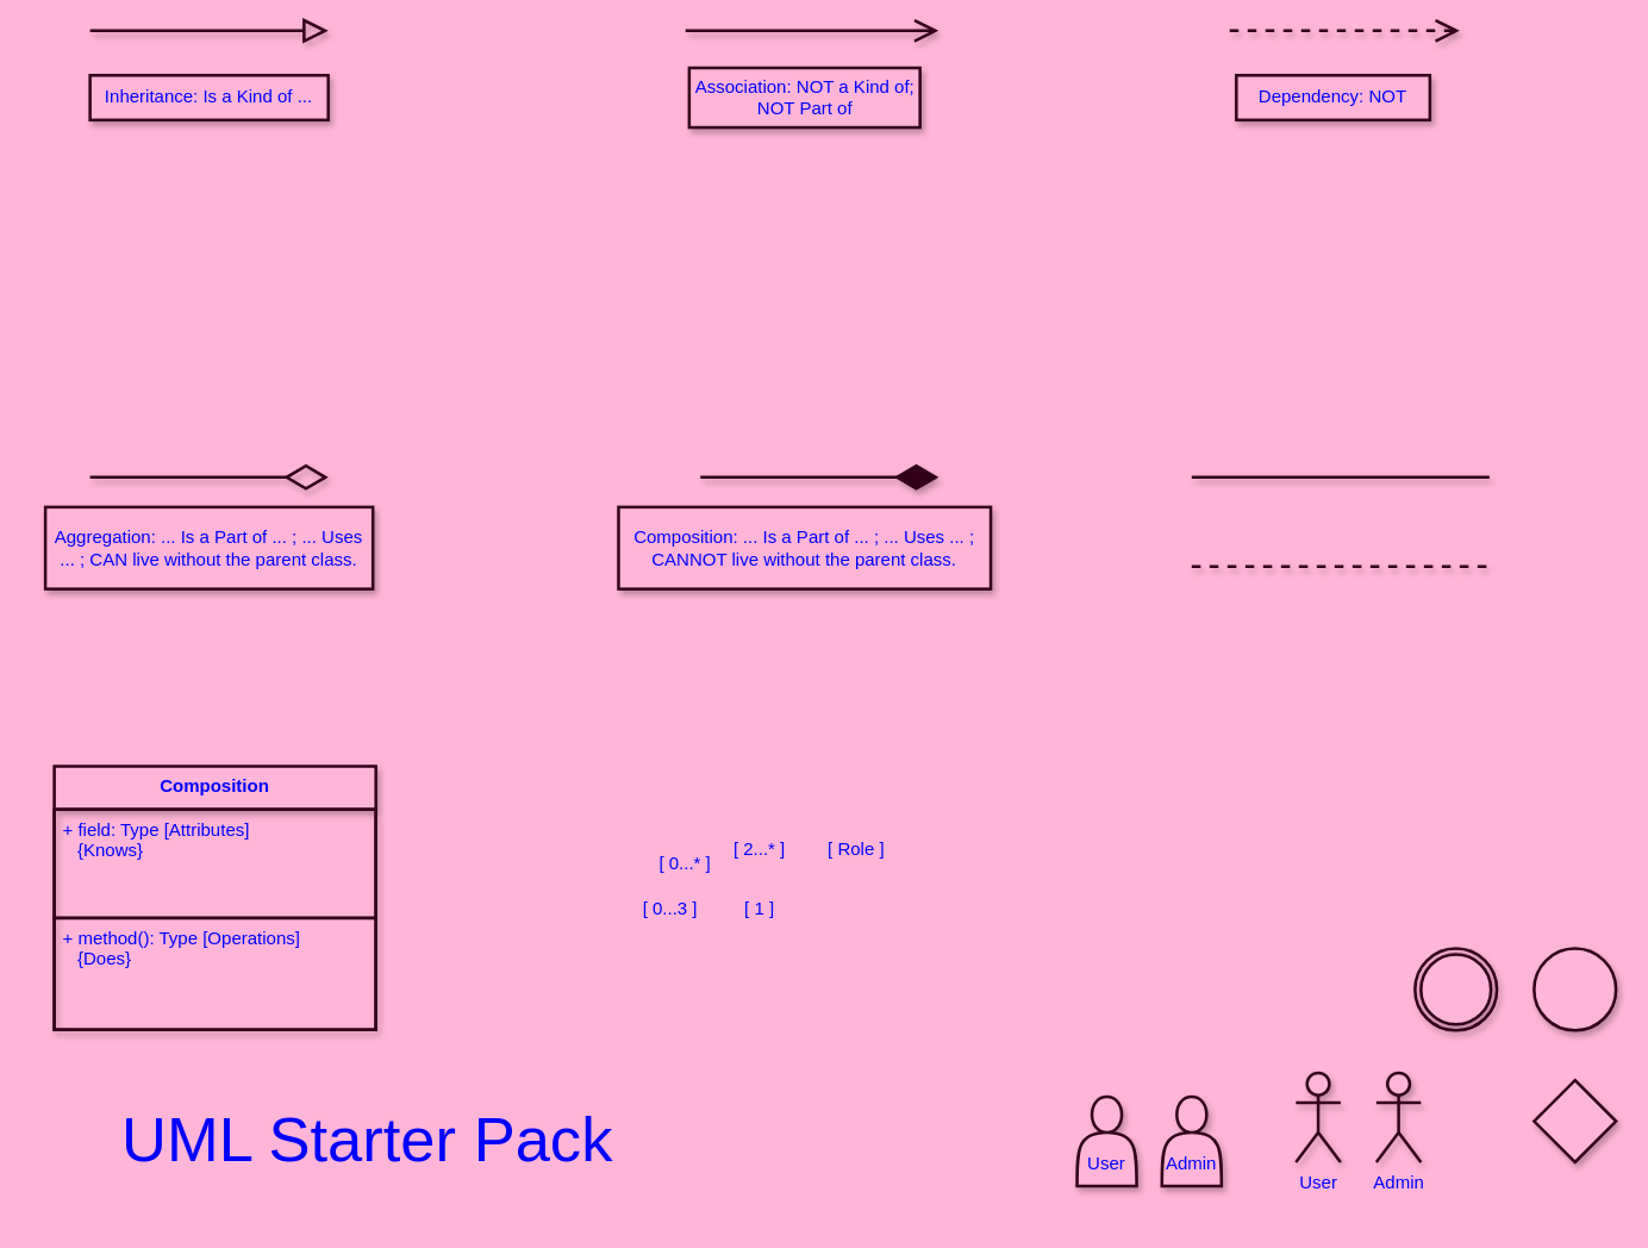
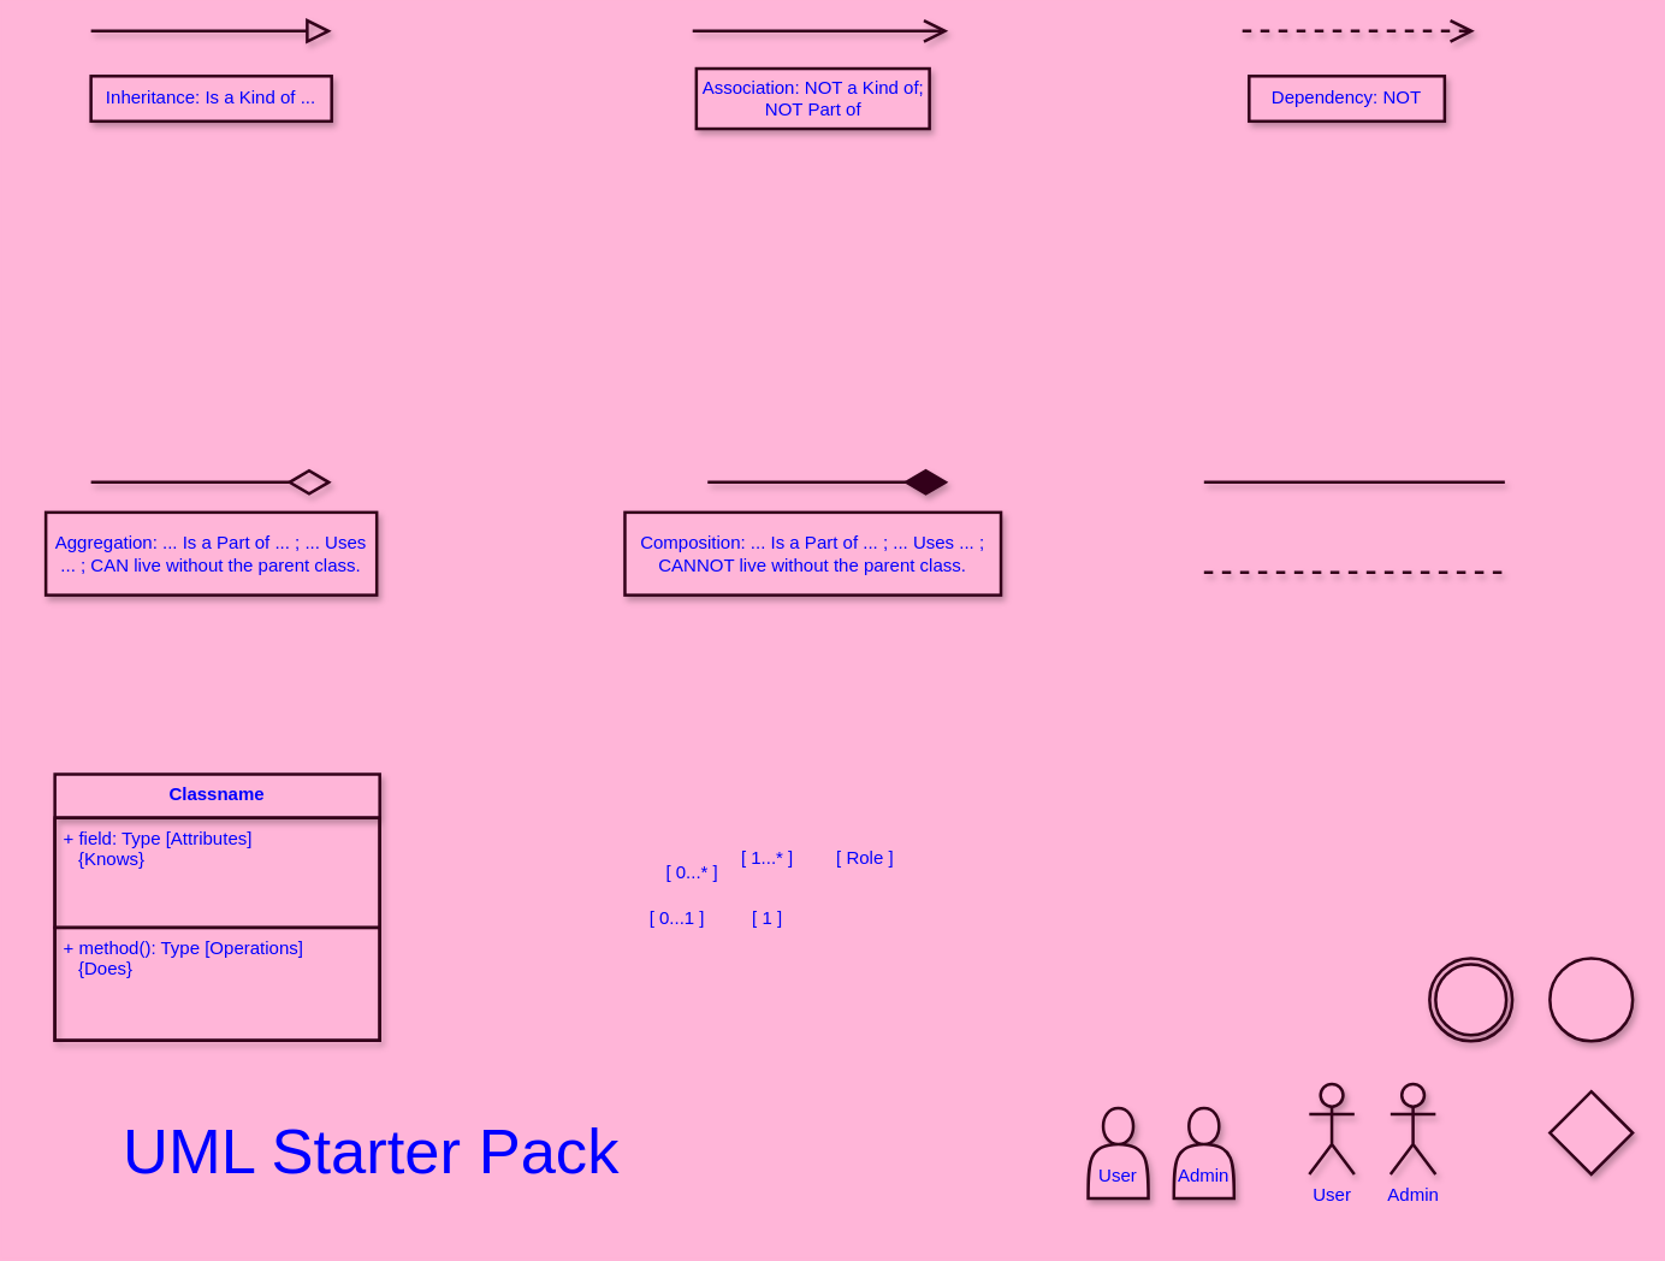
- <mxCell id="18" value="Composition" style="swimlane;fontStyle=1;align=center;verticalAlign=top;childLayout=stackLayout;horizontal=1;startSize=29;horizontalStack=0;resizeParent=1;resizeParentMax=0;resizeLast=0;collapsible=1;marginBottom=0;shadow=1;glass=0;labelBackgroundColor=none;fontColor=#0000FF;strokeColor=#33001A;strokeWidth=2;fillColor=#FFB5D8;gradientColor=none;" parent="1" vertex="1"><mxGeometry x="36" y="514" width="216" height="177" as="geometry"><mxRectangle x="16" y="657" width="100" height="26" as="alternateBounds" /></mxGeometry></mxCell>
+ <mxCell id="18" value="Classname" style="swimlane;fontStyle=1;align=center;verticalAlign=top;childLayout=stackLayout;horizontal=1;startSize=29;horizontalStack=0;resizeParent=1;resizeParentMax=0;resizeLast=0;collapsible=1;marginBottom=0;shadow=1;glass=0;labelBackgroundColor=none;fontColor=#0000FF;strokeColor=#33001A;strokeWidth=2;fillColor=#FFB5D8;gradientColor=none;" parent="1" vertex="1"><mxGeometry x="36" y="514" width="216" height="177" as="geometry"><mxRectangle x="16" y="657" width="100" height="26" as="alternateBounds" /></mxGeometry></mxCell>
- <mxCell id="23" value="[ 2...* ]" style="text;html=1;strokeColor=none;fillColor=none;align=center;verticalAlign=middle;whiteSpace=wrap;rounded=0;shadow=1;glass=0;labelBackgroundColor=none;fontColor=#0000FF;" parent="1" vertex="1"><mxGeometry x="490" y="560" width="40" height="20" as="geometry" /></mxCell>
+ <mxCell id="23" value="[ 1...* ]" style="text;html=1;strokeColor=none;fillColor=none;align=center;verticalAlign=middle;whiteSpace=wrap;rounded=0;shadow=1;glass=0;labelBackgroundColor=none;fontColor=#0000FF;" parent="1" vertex="1"><mxGeometry x="490" y="560" width="40" height="20" as="geometry" /></mxCell>
- <mxCell id="22" value="[ 0...3 ]" style="text;html=1;strokeColor=none;fillColor=none;align=center;verticalAlign=middle;whiteSpace=wrap;rounded=0;shadow=1;glass=0;labelBackgroundColor=none;fontColor=#0000FF;" parent="1" vertex="1"><mxGeometry x="430" y="600" width="40" height="20" as="geometry" /></mxCell>
+ <mxCell id="22" value="[ 0...1 ]" style="text;html=1;strokeColor=none;fillColor=none;align=center;verticalAlign=middle;whiteSpace=wrap;rounded=0;shadow=1;glass=0;labelBackgroundColor=none;fontColor=#0000FF;" parent="1" vertex="1"><mxGeometry x="430" y="600" width="40" height="20" as="geometry" /></mxCell>
